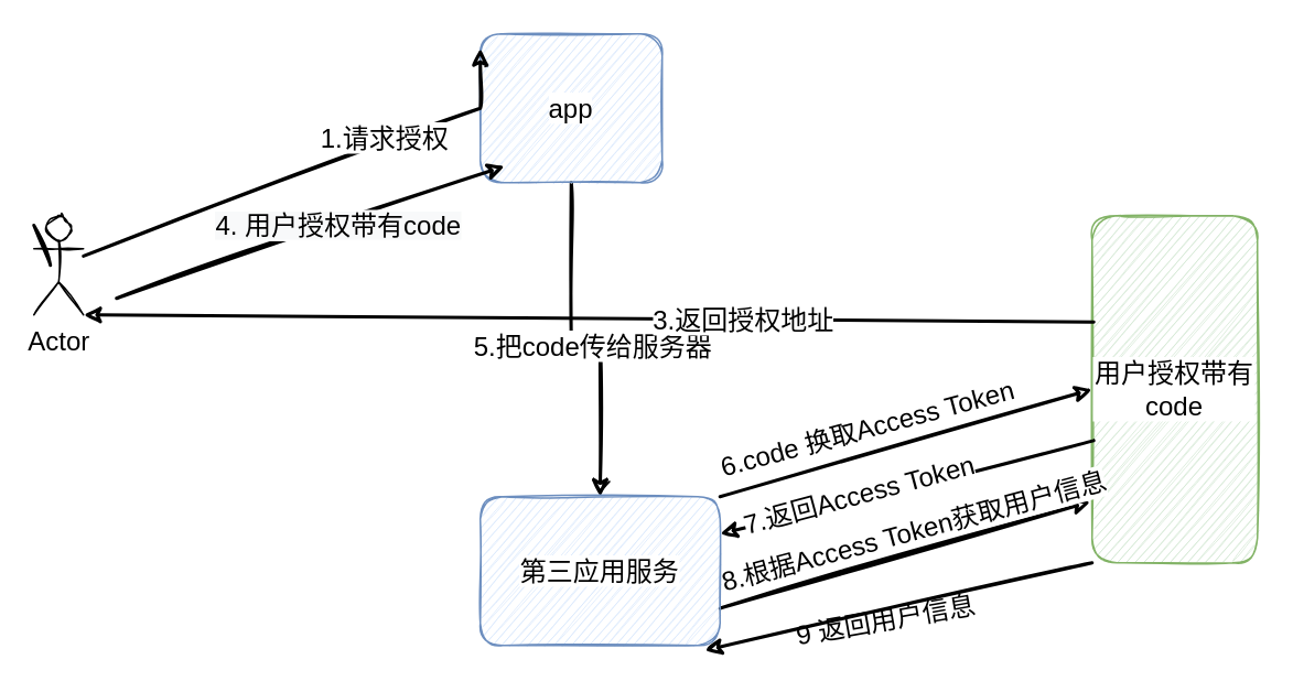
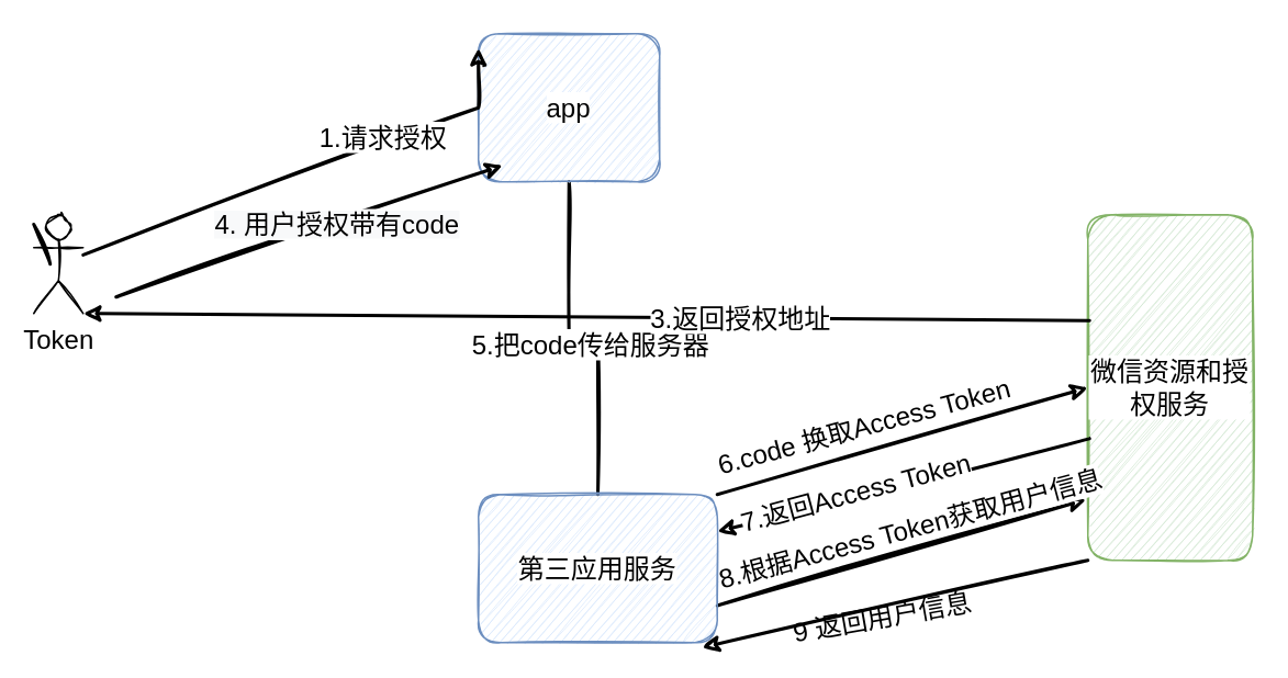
- <mxCell id="9" value="Actor" style="shape=umlActor;verticalLabelPosition=bottom;verticalAlign=top;html=1;labelBackgroundColor=default;sketch=1;fontSize=16;" parent="1" vertex="1"><mxGeometry x="20" y="130" width="30" height="60" as="geometry" /></mxCell>
+ <mxCell id="9" value="Token" style="shape=umlActor;verticalLabelPosition=bottom;verticalAlign=top;html=1;labelBackgroundColor=default;sketch=1;fontSize=16;" parent="1" vertex="1"><mxGeometry x="20" y="130" width="30" height="60" as="geometry" /></mxCell>
- <mxCell id="6" value="用户授权带有code" style="rounded=1;whiteSpace=wrap;html=1;labelBackgroundColor=default;sketch=1;fontSize=16;fillColor=#d5e8d4;strokeColor=#82b366;" parent="1" vertex="1"><mxGeometry x="660" y="130" width="100" height="210" as="geometry" /></mxCell>
+ <mxCell id="6" value="微信资源和授权服务" style="rounded=1;whiteSpace=wrap;html=1;labelBackgroundColor=default;sketch=1;fontSize=16;fillColor=#d5e8d4;strokeColor=#82b366;" parent="1" vertex="1"><mxGeometry x="660" y="130" width="100" height="210" as="geometry" /></mxCell>
- <mxCell id="2" style="edgeStyle=orthogonalEdgeStyle;rounded=0;sketch=1;orthogonalLoop=1;jettySize=auto;html=1;exitX=0.5;exitY=1;exitDx=0;exitDy=0;entryX=0.5;entryY=0;entryDx=0;entryDy=0;strokeWidth=2;fontSize=16;" parent="1" source="4" target="15" edge="1"><mxGeometry relative="1" as="geometry" /></mxCell>
+ <mxCell id="2" style="edgeStyle=orthogonalEdgeStyle;rounded=0;sketch=1;orthogonalLoop=1;jettySize=auto;html=1;exitX=0.5;exitY=1;exitDx=0;exitDy=0;entryX=0.5;entryY=0;entryDx=0;entryDy=0;strokeWidth=2;fontSize=16;endArrow=none;" parent="1" source="4" target="15" edge="1"><mxGeometry relative="1" as="geometry" /></mxCell>
